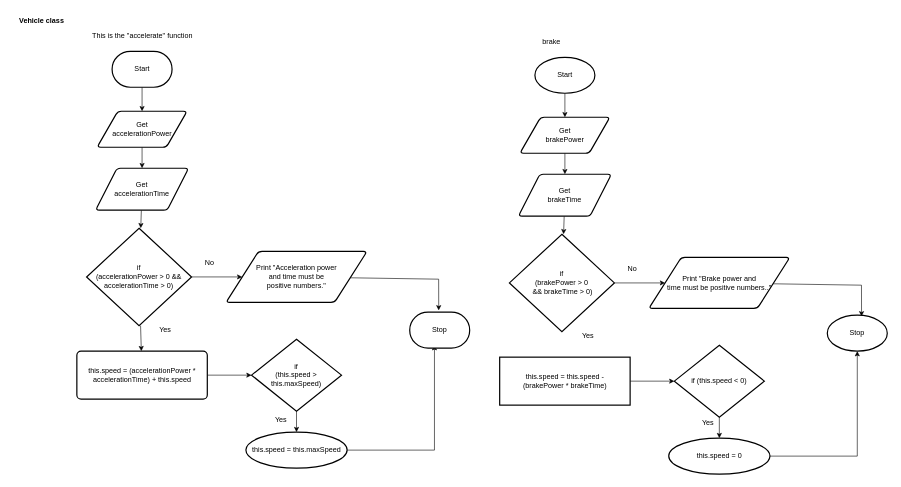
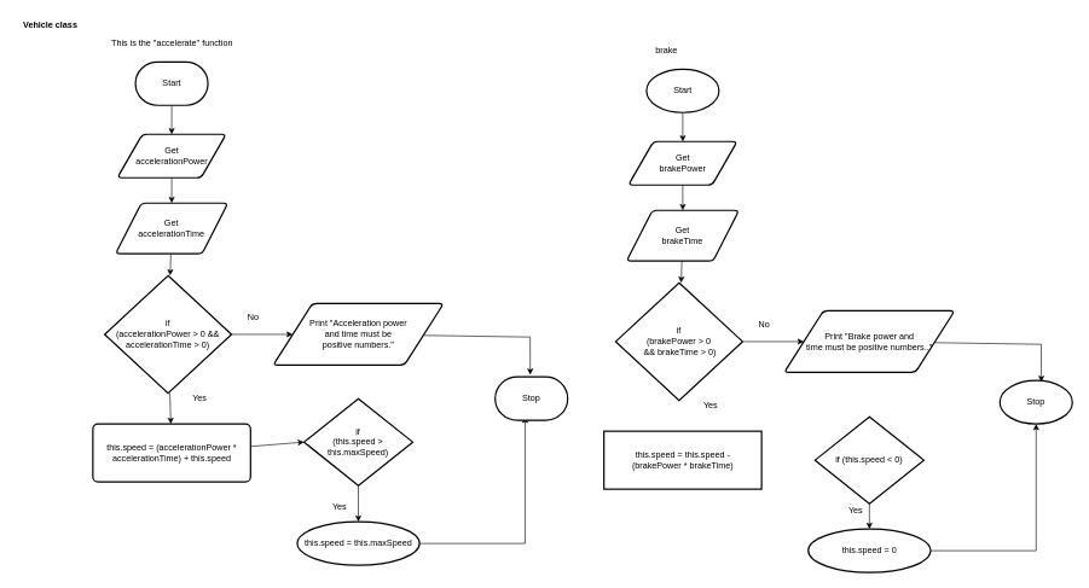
- <mxCell id="18" value="if &lt;br&gt;(this.speed &amp;gt; this.maxSpeed)" style="strokeWidth=2;html=1;shape=mxgraph.flowchart.decision;whiteSpace=wrap;fontSize=12;" parent="1" vertex="1"><mxGeometry x="418.25" y="565" width="150" height="120" as="geometry" /></mxCell>
+ <mxCell id="18" value="if &lt;br&gt;(this.speed &amp;gt; this.maxSpeed)" style="strokeWidth=2;html=1;shape=mxgraph.flowchart.decision;whiteSpace=wrap;fontSize=12;" parent="1" vertex="1"><mxGeometry x="418.25" y="550" width="150" height="120" as="geometry" /></mxCell>
- <mxCell id="34" style="edgeStyle=none;html=1;entryX=0;entryY=0.5;entryDx=0;entryDy=0;entryPerimeter=0;fontSize=12;" parent="1" source="35" target="37" edge="1"><mxGeometry relative="1" as="geometry" /></mxCell>
